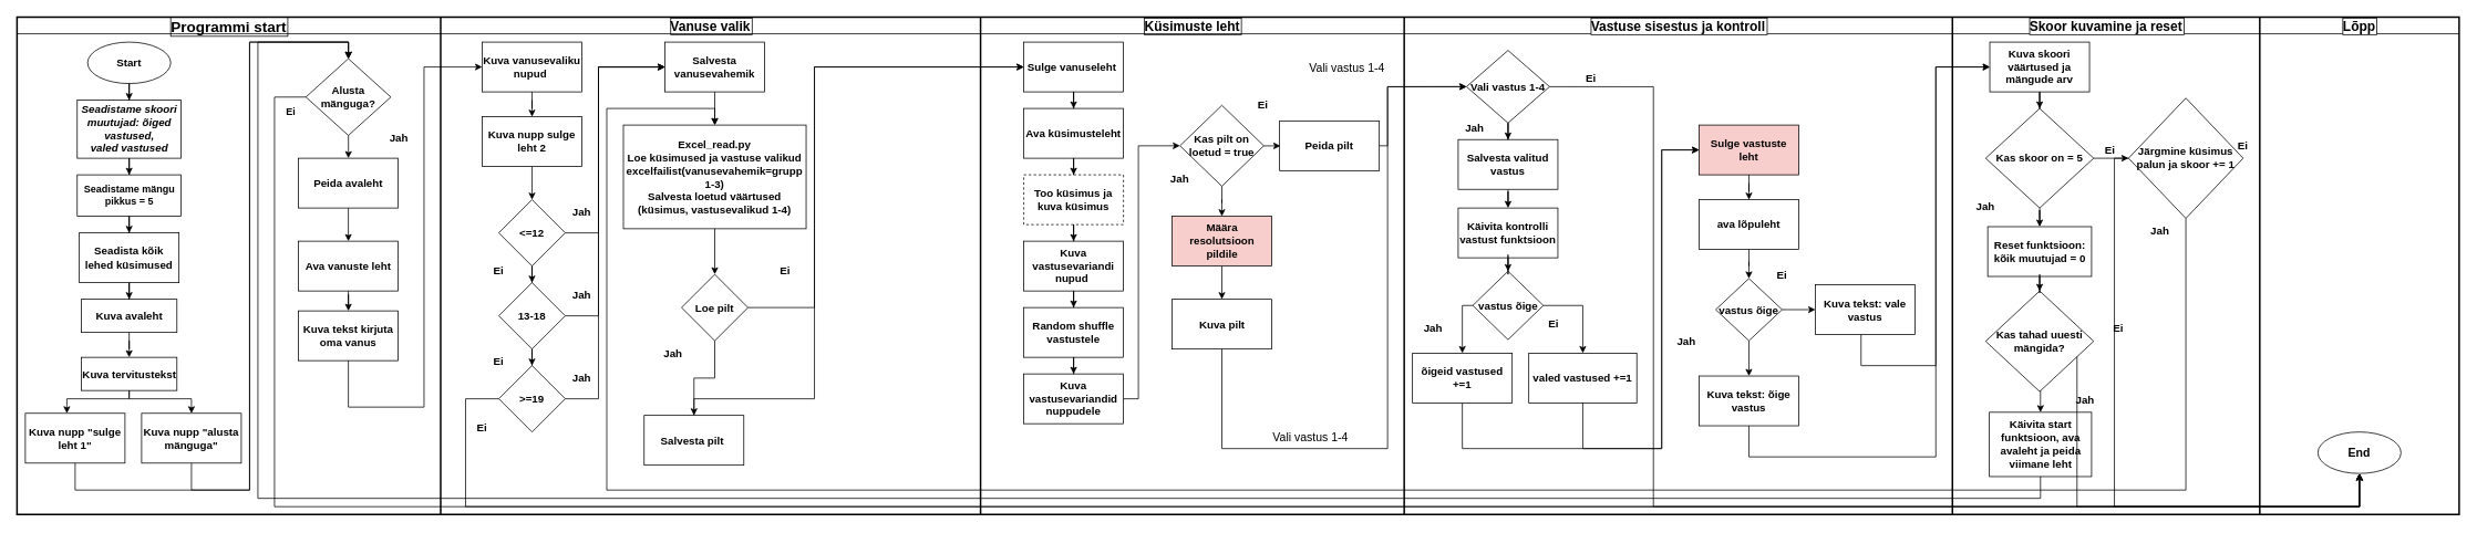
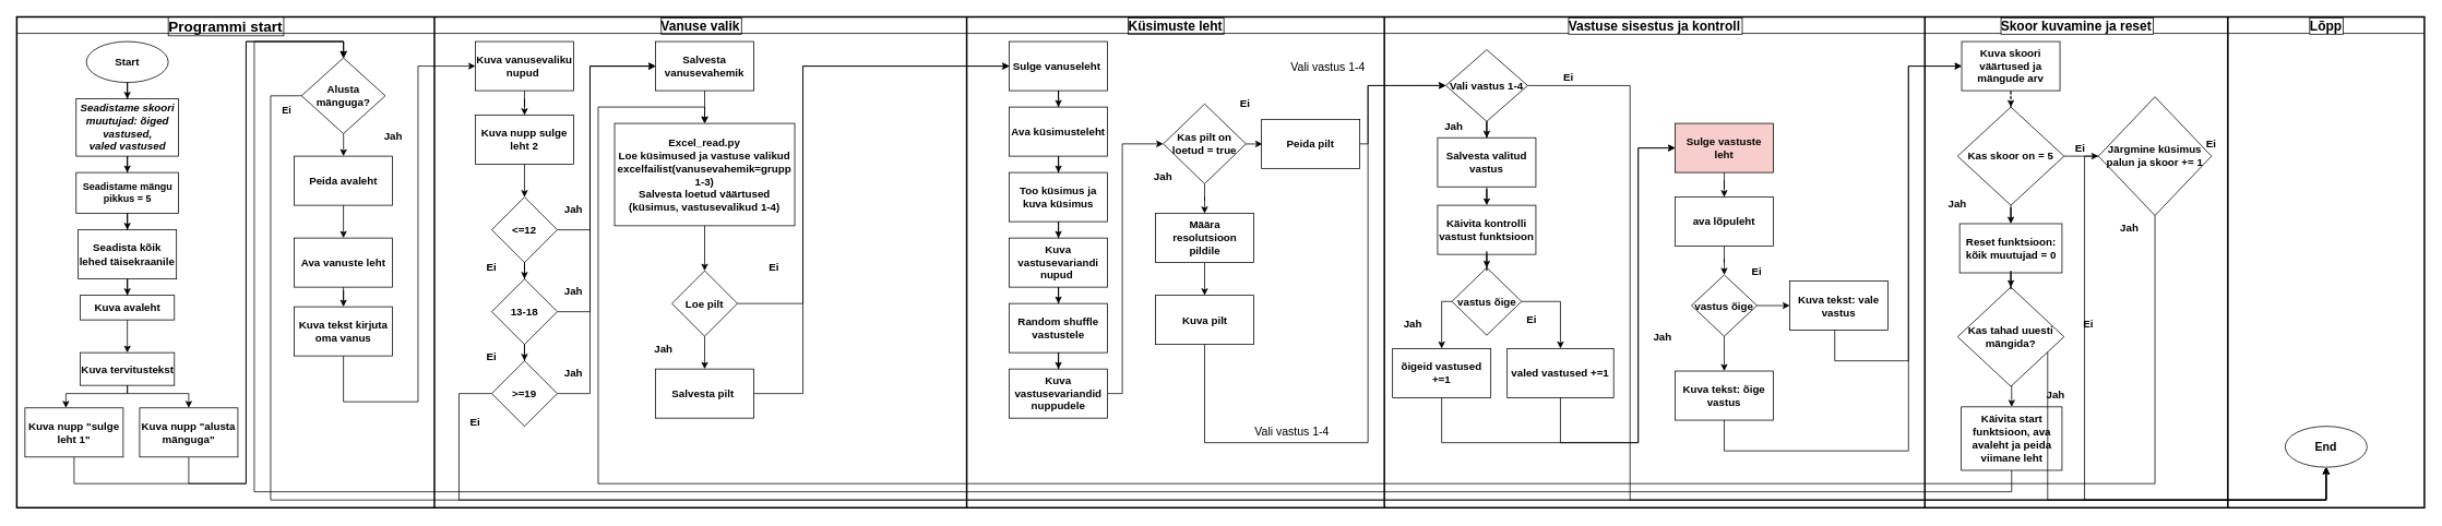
- <mxCell id="116" value="" style="edgeStyle=orthogonalEdgeStyle;rounded=0;orthogonalLoop=1;jettySize=auto;html=1;fontStyle=1;fontSize=13;" parent="111" source="127" target="113" edge="1"><mxGeometry relative="1" as="geometry" /></mxCell>
+ <mxCell id="116" value="" style="edgeStyle=orthogonalEdgeStyle;rounded=0;orthogonalLoop=1;jettySize=auto;html=1;fontStyle=1;fontSize=13;dashed=1;" parent="111" source="127" target="113" edge="1"><mxGeometry relative="1" as="geometry" /></mxCell>
- <mxCell id="65" value="Too küsimus ja kuva küsimus" style="whiteSpace=wrap;html=1;fontStyle=1;fontSize=13;dashed=1;" parent="60" vertex="1"><mxGeometry x="52" y="190" width="120" height="60" as="geometry" /></mxCell>
+ <mxCell id="65" value="Too küsimus ja kuva küsimus" style="whiteSpace=wrap;html=1;fontStyle=1;fontSize=13;" parent="60" vertex="1"><mxGeometry x="52" y="190" width="120" height="60" as="geometry" /></mxCell>
- <mxCell id="76" value="Määra resolutsioon pildile" style="whiteSpace=wrap;html=1;fontStyle=1;fontSize=13;fillColor=#f8cecc;" parent="60" vertex="1"><mxGeometry x="230.5" y="240" width="120" height="60" as="geometry" /></mxCell>
+ <mxCell id="76" value="Määra resolutsioon pildile" style="whiteSpace=wrap;html=1;fontStyle=1;fontSize=13;" parent="60" vertex="1"><mxGeometry x="230.5" y="240" width="120" height="60" as="geometry" /></mxCell>
- <mxCell id="20" value="&lt;b&gt;&lt;font style=&quot;font-size: 13px;&quot;&gt;Seadista kõik lehed küsimused&lt;/font&gt;&lt;/b&gt;" style="whiteSpace=wrap;html=1;" parent="5" vertex="1"><mxGeometry x="75" y="260" width="120" height="60" as="geometry" /></mxCell>
+ <mxCell id="20" value="&lt;b&gt;&lt;font style=&quot;font-size: 13px;&quot;&gt;Seadista kõik lehed täisekraanile&lt;/font&gt;&lt;/b&gt;" style="whiteSpace=wrap;html=1;" parent="5" vertex="1"><mxGeometry x="75" y="260" width="120" height="60" as="geometry" /></mxCell>
- <mxCell id="22" value="&lt;b&gt;&lt;font style=&quot;font-size: 13px;&quot;&gt;Kuva avaleht&lt;/font&gt;&lt;/b&gt;" style="whiteSpace=wrap;html=1;" parent="5" vertex="1"><mxGeometry x="77.5" y="340" width="115" height="40" as="geometry" /></mxCell>
+ <mxCell id="22" value="&lt;b&gt;&lt;font style=&quot;font-size: 13px;&quot;&gt;Kuva avaleht&lt;/font&gt;&lt;/b&gt;" style="whiteSpace=wrap;html=1;" parent="5" vertex="1"><mxGeometry x="77.5" y="340" width="115" height="30" as="geometry" /></mxCell>
- <mxCell id="55" value="Salvesta pilt&amp;nbsp;" style="whiteSpace=wrap;html=1;fontStyle=1;fontSize=13;" parent="32" vertex="1"><mxGeometry x="245" y="480" width="120" height="60" as="geometry" /></mxCell>
+ <mxCell id="55" value="Salvesta pilt&amp;nbsp;" style="whiteSpace=wrap;html=1;fontStyle=1;fontSize=13;" parent="32" vertex="1"><mxGeometry x="270" y="430" width="120" height="60" as="geometry" /></mxCell>
